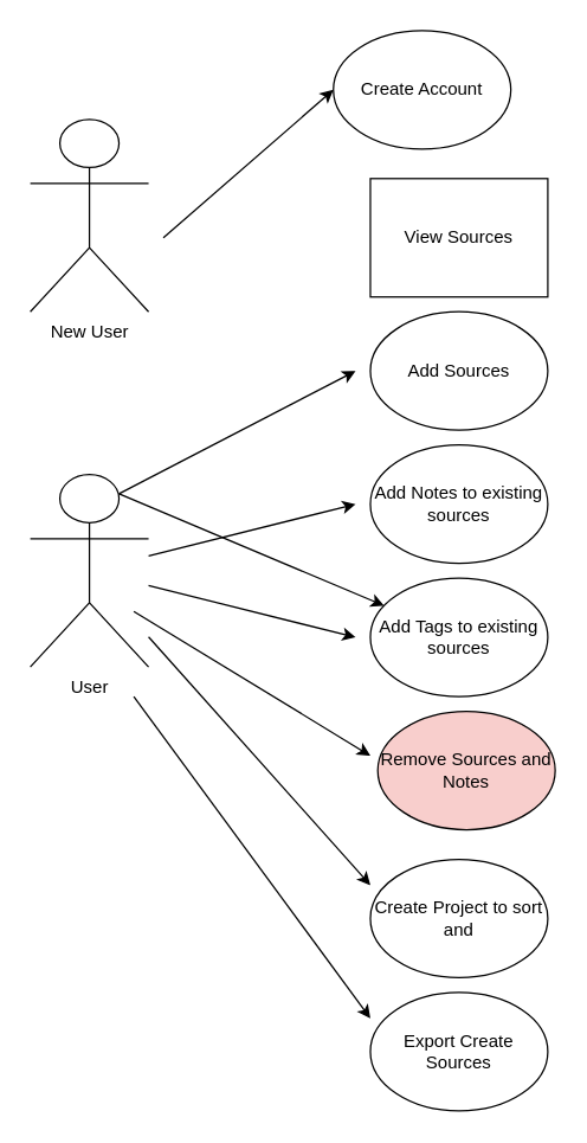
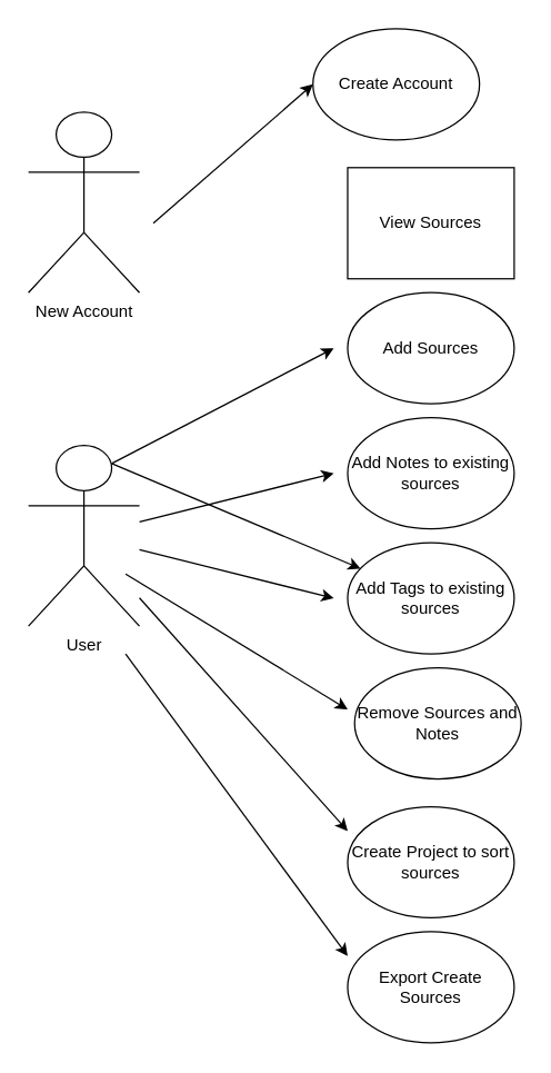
- <mxCell id="2" value="New User" style="shape=umlActor;verticalLabelPosition=bottom;verticalAlign=top;html=1;outlineConnect=0;" parent="1" vertex="1"><mxGeometry x="20" y="80" width="80" height="130" as="geometry" /></mxCell>
+ <mxCell id="2" value="New Account" style="shape=umlActor;verticalLabelPosition=bottom;verticalAlign=top;html=1;outlineConnect=0;" parent="1" vertex="1"><mxGeometry x="20" y="80" width="80" height="130" as="geometry" /></mxCell>
- <mxCell id="14" value="Remove Sources and Notes" style="ellipse;whiteSpace=wrap;html=1;fillColor=#f8cecc;" parent="1" vertex="1"><mxGeometry x="255" y="480" width="120" height="80" as="geometry" /></mxCell>
+ <mxCell id="14" value="Remove Sources and Notes" style="ellipse;whiteSpace=wrap;html=1;" parent="1" vertex="1"><mxGeometry x="255" y="480" width="120" height="80" as="geometry" /></mxCell>
- <mxCell id="16" value="Create Project to sort and" style="ellipse;whiteSpace=wrap;html=1;" vertex="1" parent="1"><mxGeometry x="250" y="580" width="120" height="80" as="geometry" /></mxCell>
+ <mxCell id="16" value="Create Project to sort sources" style="ellipse;whiteSpace=wrap;html=1;" vertex="1" parent="1"><mxGeometry x="250" y="580" width="120" height="80" as="geometry" /></mxCell>
